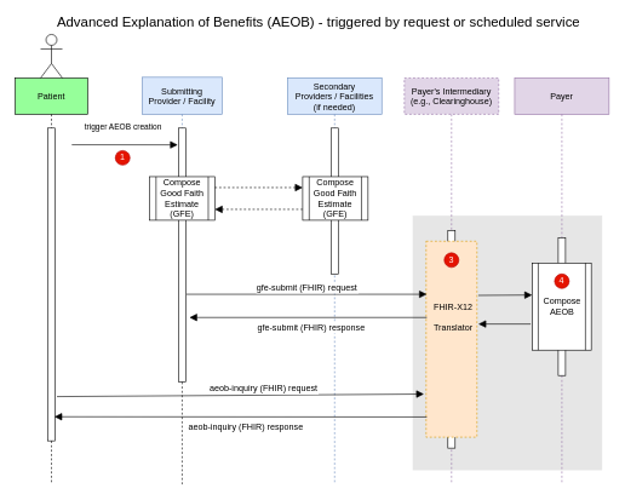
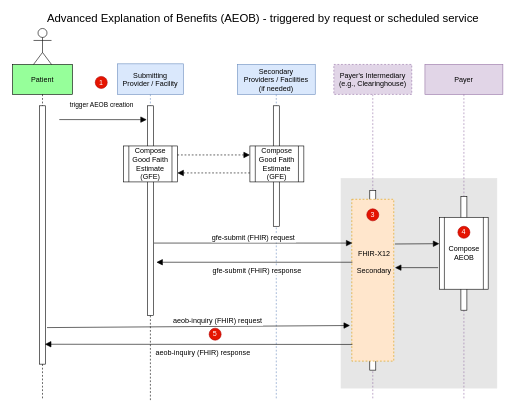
- <mxCell id="17" value="1" style="ellipse;whiteSpace=wrap;html=1;aspect=fixed;fillColor=#e51400;strokeColor=#B20000;fontColor=#ffffff;" parent="1" vertex="1"><mxGeometry x="158" y="207" width="20" height="20" as="geometry" /></mxCell>
+ <mxCell id="17" value="1" style="ellipse;whiteSpace=wrap;html=1;aspect=fixed;fillColor=#e51400;strokeColor=#B20000;fontColor=#ffffff;" parent="1" vertex="1"><mxGeometry x="158" y="127" width="20" height="20" as="geometry" /></mxCell>
- <mxCell id="26" value="&lt;font style=&quot;font-size: 12px ; font-weight: normal&quot;&gt;FHIR-X12&lt;br&gt;Translator&lt;/font&gt;" style="text;strokeColor=none;fillColor=none;html=1;fontSize=24;fontStyle=1;verticalAlign=middle;align=center;" parent="24" vertex="1"><mxGeometry y="51.187" width="70" height="90.0" as="geometry" /></mxCell>
+ <mxCell id="26" value="&lt;font style=&quot;font-size: 12px ; font-weight: normal&quot;&gt;FHIR-X12&lt;br&gt;Secondary&lt;/font&gt;" style="text;strokeColor=none;fillColor=none;html=1;fontSize=24;fontStyle=1;verticalAlign=middle;align=center;" parent="24" vertex="1"><mxGeometry y="51.187" width="70" height="90.0" as="geometry" /></mxCell>
+ <mxCell id="18" value="5" style="ellipse;whiteSpace=wrap;html=1;aspect=fixed;fillColor=#e51400;strokeColor=#B20000;fontColor=#ffffff;" parent="1" vertex="1"><mxGeometry x="348" y="547" width="20" height="20" as="geometry" /></mxCell>
